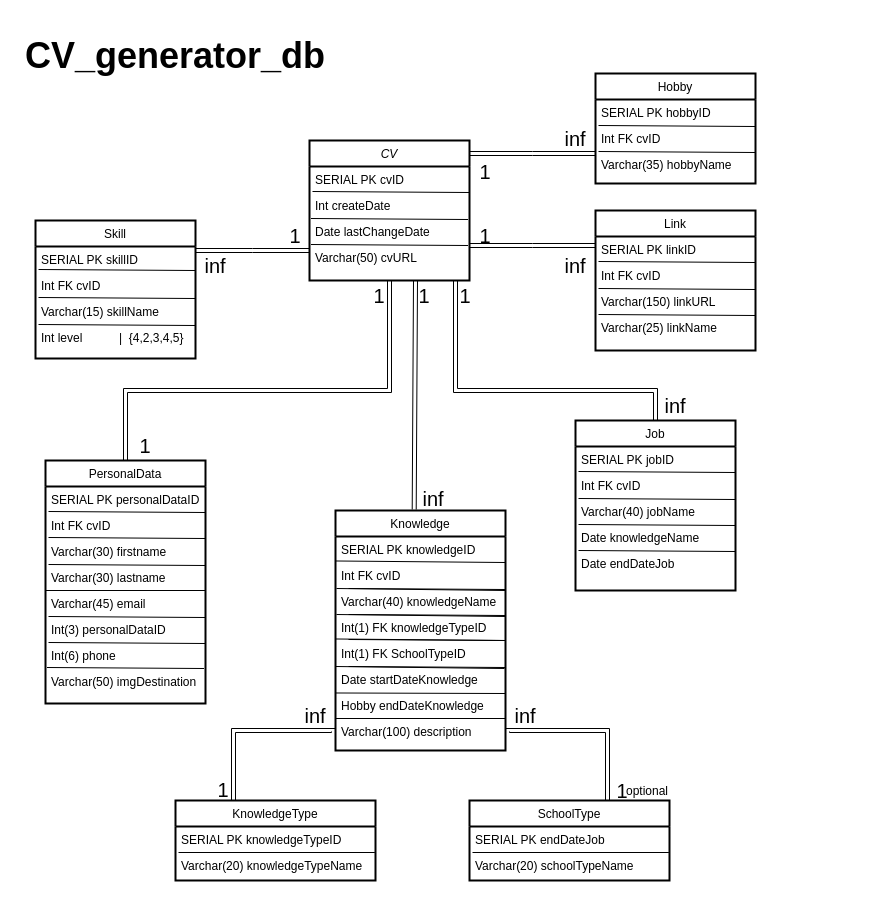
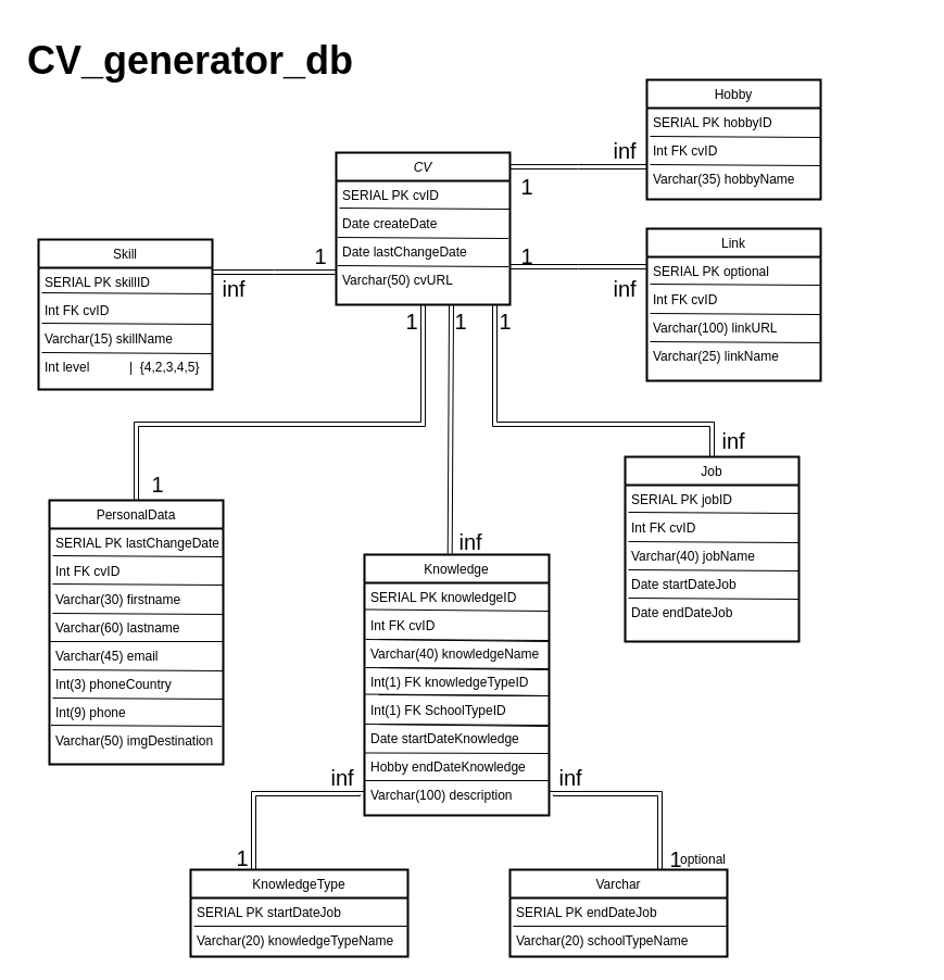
- <mxCell id="5" value="Int createDate" style="text;align=left;verticalAlign=top;spacingLeft=4;spacingRight=4;overflow=hidden;rotatable=0;points=[[0,0.5],[1,0.5]];portConstraint=eastwest;rounded=0;shadow=0;html=0;" parent="2" vertex="1"><mxGeometry y="52" width="160" height="26" as="geometry" /></mxCell>
+ <mxCell id="5" value="Date createDate" style="text;align=left;verticalAlign=top;spacingLeft=4;spacingRight=4;overflow=hidden;rotatable=0;points=[[0,0.5],[1,0.5]];portConstraint=eastwest;rounded=0;shadow=0;html=0;" parent="2" vertex="1"><mxGeometry y="52" width="160" height="26" as="geometry" /></mxCell>
- <mxCell id="19" value="SERIAL PK linkID" style="text;align=left;verticalAlign=top;spacingLeft=4;spacingRight=4;overflow=hidden;rotatable=0;points=[[0,0.5],[1,0.5]];portConstraint=eastwest;" parent="18" vertex="1"><mxGeometry y="26" width="160" height="26" as="geometry" /></mxCell>
+ <mxCell id="19" value="SERIAL PK optional" style="text;align=left;verticalAlign=top;spacingLeft=4;spacingRight=4;overflow=hidden;rotatable=0;points=[[0,0.5],[1,0.5]];portConstraint=eastwest;" parent="18" vertex="1"><mxGeometry y="26" width="160" height="26" as="geometry" /></mxCell>
- <mxCell id="23" value="Varchar(150) linkURL" style="text;align=left;verticalAlign=top;spacingLeft=4;spacingRight=4;overflow=hidden;rotatable=0;points=[[0,0.5],[1,0.5]];portConstraint=eastwest;" parent="18" vertex="1"><mxGeometry y="78" width="160" height="26" as="geometry" /></mxCell>
+ <mxCell id="23" value="Varchar(100) linkURL" style="text;align=left;verticalAlign=top;spacingLeft=4;spacingRight=4;overflow=hidden;rotatable=0;points=[[0,0.5],[1,0.5]];portConstraint=eastwest;" parent="18" vertex="1"><mxGeometry y="78" width="160" height="26" as="geometry" /></mxCell>
- <mxCell id="28" value="SERIAL PK personalDataID" style="text;align=left;verticalAlign=top;spacingLeft=4;spacingRight=4;overflow=hidden;rotatable=0;points=[[0,0.5],[1,0.5]];portConstraint=eastwest;" parent="27" vertex="1"><mxGeometry y="26" width="160" height="26" as="geometry" /></mxCell>
+ <mxCell id="28" value="SERIAL PK lastChangeDate" style="text;align=left;verticalAlign=top;spacingLeft=4;spacingRight=4;overflow=hidden;rotatable=0;points=[[0,0.5],[1,0.5]];portConstraint=eastwest;" parent="27" vertex="1"><mxGeometry y="26" width="160" height="26" as="geometry" /></mxCell>
- <mxCell id="82" value="Date knowledgeName" style="text;align=left;verticalAlign=top;spacingLeft=4;spacingRight=4;overflow=hidden;rotatable=0;points=[[0,0.5],[1,0.5]];portConstraint=eastwest;rounded=0;shadow=0;html=0;" parent="75" vertex="1"><mxGeometry y="104" width="160" height="26" as="geometry" /></mxCell>
+ <mxCell id="82" value="Date startDateJob" style="text;align=left;verticalAlign=top;spacingLeft=4;spacingRight=4;overflow=hidden;rotatable=0;points=[[0,0.5],[1,0.5]];portConstraint=eastwest;rounded=0;shadow=0;html=0;" parent="75" vertex="1"><mxGeometry y="104" width="160" height="26" as="geometry" /></mxCell>
- <mxCell id="34" value="Varchar(30) lastname" style="text;align=left;verticalAlign=top;spacingLeft=4;spacingRight=4;overflow=hidden;rotatable=0;points=[[0,0.5],[1,0.5]];portConstraint=eastwest;rounded=0;shadow=0;html=0;" parent="27" vertex="1"><mxGeometry y="104" width="160" height="26" as="geometry" /></mxCell>
+ <mxCell id="34" value="Varchar(60) lastname" style="text;align=left;verticalAlign=top;spacingLeft=4;spacingRight=4;overflow=hidden;rotatable=0;points=[[0,0.5],[1,0.5]];portConstraint=eastwest;rounded=0;shadow=0;html=0;" parent="27" vertex="1"><mxGeometry y="104" width="160" height="26" as="geometry" /></mxCell>
- <mxCell id="38" value="Int(3) personalDataID" style="text;align=left;verticalAlign=top;spacingLeft=4;spacingRight=4;overflow=hidden;rotatable=0;points=[[0,0.5],[1,0.5]];portConstraint=eastwest;rounded=0;shadow=0;html=0;" parent="27" vertex="1"><mxGeometry y="156" width="160" height="26" as="geometry" /></mxCell>
+ <mxCell id="38" value="Int(3) phoneCountry" style="text;align=left;verticalAlign=top;spacingLeft=4;spacingRight=4;overflow=hidden;rotatable=0;points=[[0,0.5],[1,0.5]];portConstraint=eastwest;rounded=0;shadow=0;html=0;" parent="27" vertex="1"><mxGeometry y="156" width="160" height="26" as="geometry" /></mxCell>
- <mxCell id="40" value="Int(6) phone&#10;" style="text;align=left;verticalAlign=top;spacingLeft=4;spacingRight=4;overflow=hidden;rotatable=0;points=[[0,0.5],[1,0.5]];portConstraint=eastwest;rounded=0;shadow=0;html=0;" parent="27" vertex="1"><mxGeometry y="182" width="160" height="26" as="geometry" /></mxCell>
+ <mxCell id="40" value="Int(9) phone&#10;" style="text;align=left;verticalAlign=top;spacingLeft=4;spacingRight=4;overflow=hidden;rotatable=0;points=[[0,0.5],[1,0.5]];portConstraint=eastwest;rounded=0;shadow=0;html=0;" parent="27" vertex="1"><mxGeometry y="182" width="160" height="26" as="geometry" /></mxCell>
- <mxCell id="92" value="SchoolType" style="swimlane;fontStyle=0;align=center;verticalAlign=top;childLayout=stackLayout;horizontal=1;startSize=26;horizontalStack=0;resizeParent=1;resizeLast=0;collapsible=1;marginBottom=0;rounded=0;shadow=0;strokeWidth=2;" parent="1" vertex="1"><mxGeometry x="469" y="800" width="200" height="80" as="geometry"><mxRectangle x="130" y="380" width="160" height="26" as="alternateBounds" /></mxGeometry></mxCell>
+ <mxCell id="92" value="Varchar" style="swimlane;fontStyle=0;align=center;verticalAlign=top;childLayout=stackLayout;horizontal=1;startSize=26;horizontalStack=0;resizeParent=1;resizeLast=0;collapsible=1;marginBottom=0;rounded=0;shadow=0;strokeWidth=2;" parent="1" vertex="1"><mxGeometry x="469" y="800" width="200" height="80" as="geometry"><mxRectangle x="130" y="380" width="160" height="26" as="alternateBounds" /></mxGeometry></mxCell>
- <mxCell id="89" value="SERIAL PK knowledgeTypeID" style="text;align=left;verticalAlign=top;spacingLeft=4;spacingRight=4;overflow=hidden;rotatable=0;points=[[0,0.5],[1,0.5]];portConstraint=eastwest;" parent="88" vertex="1"><mxGeometry y="26" width="200" height="26" as="geometry" /></mxCell>
+ <mxCell id="89" value="SERIAL PK startDateJob" style="text;align=left;verticalAlign=top;spacingLeft=4;spacingRight=4;overflow=hidden;rotatable=0;points=[[0,0.5],[1,0.5]];portConstraint=eastwest;" parent="88" vertex="1"><mxGeometry y="26" width="200" height="26" as="geometry" /></mxCell>
